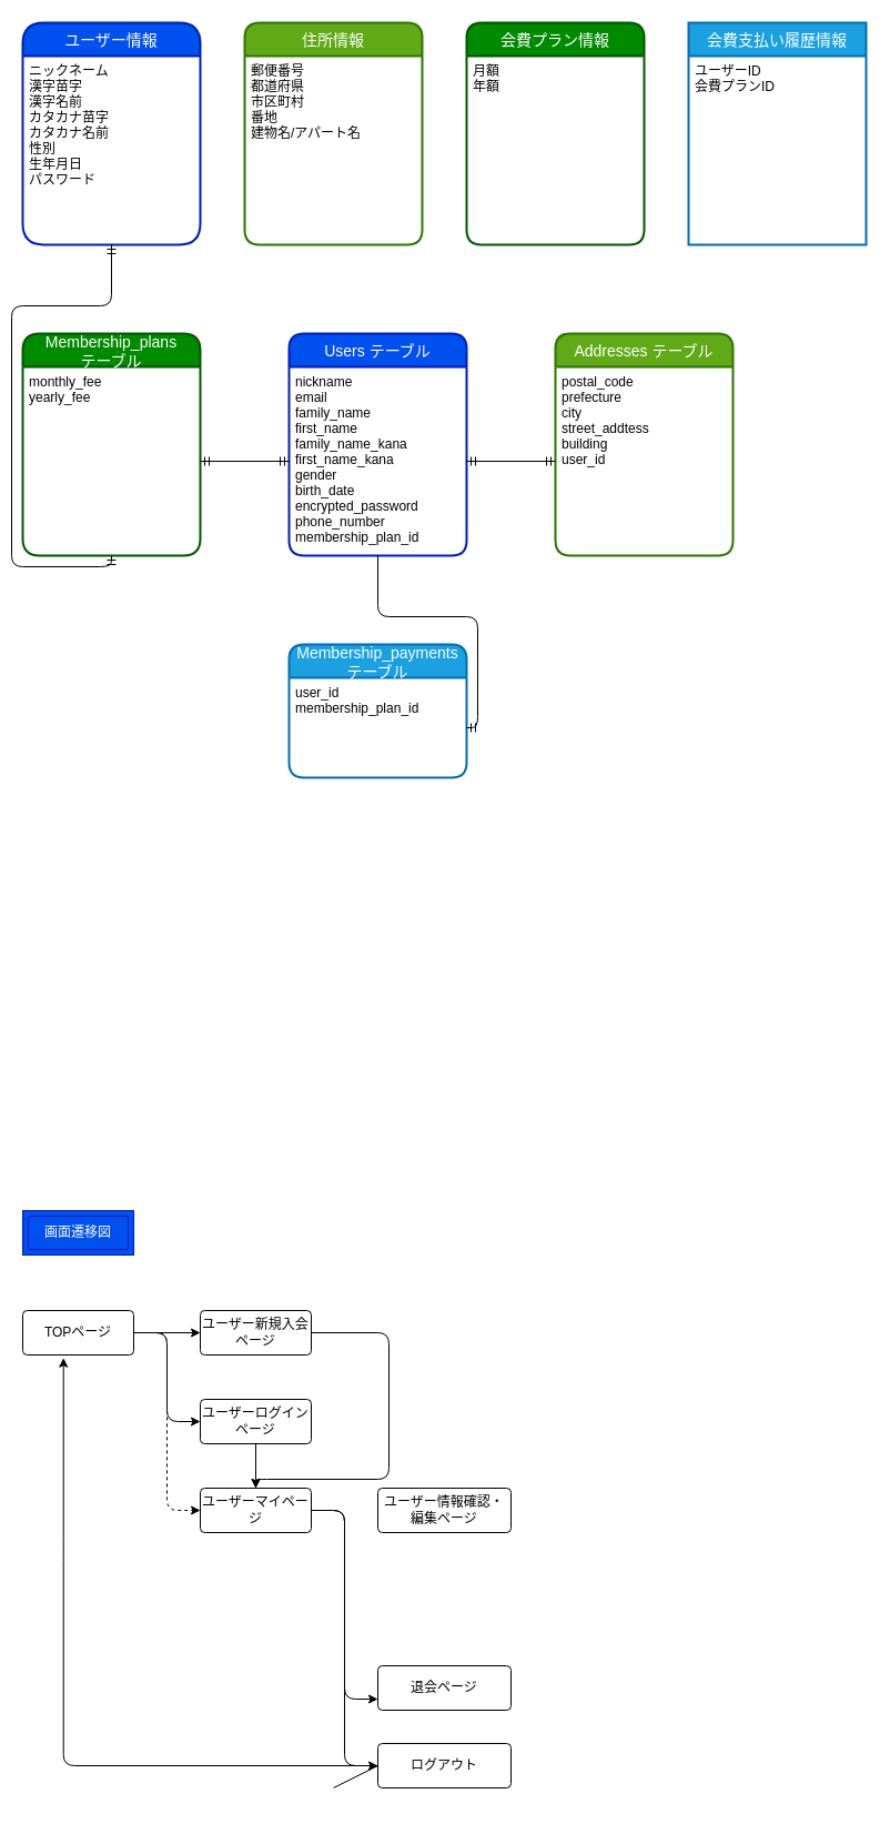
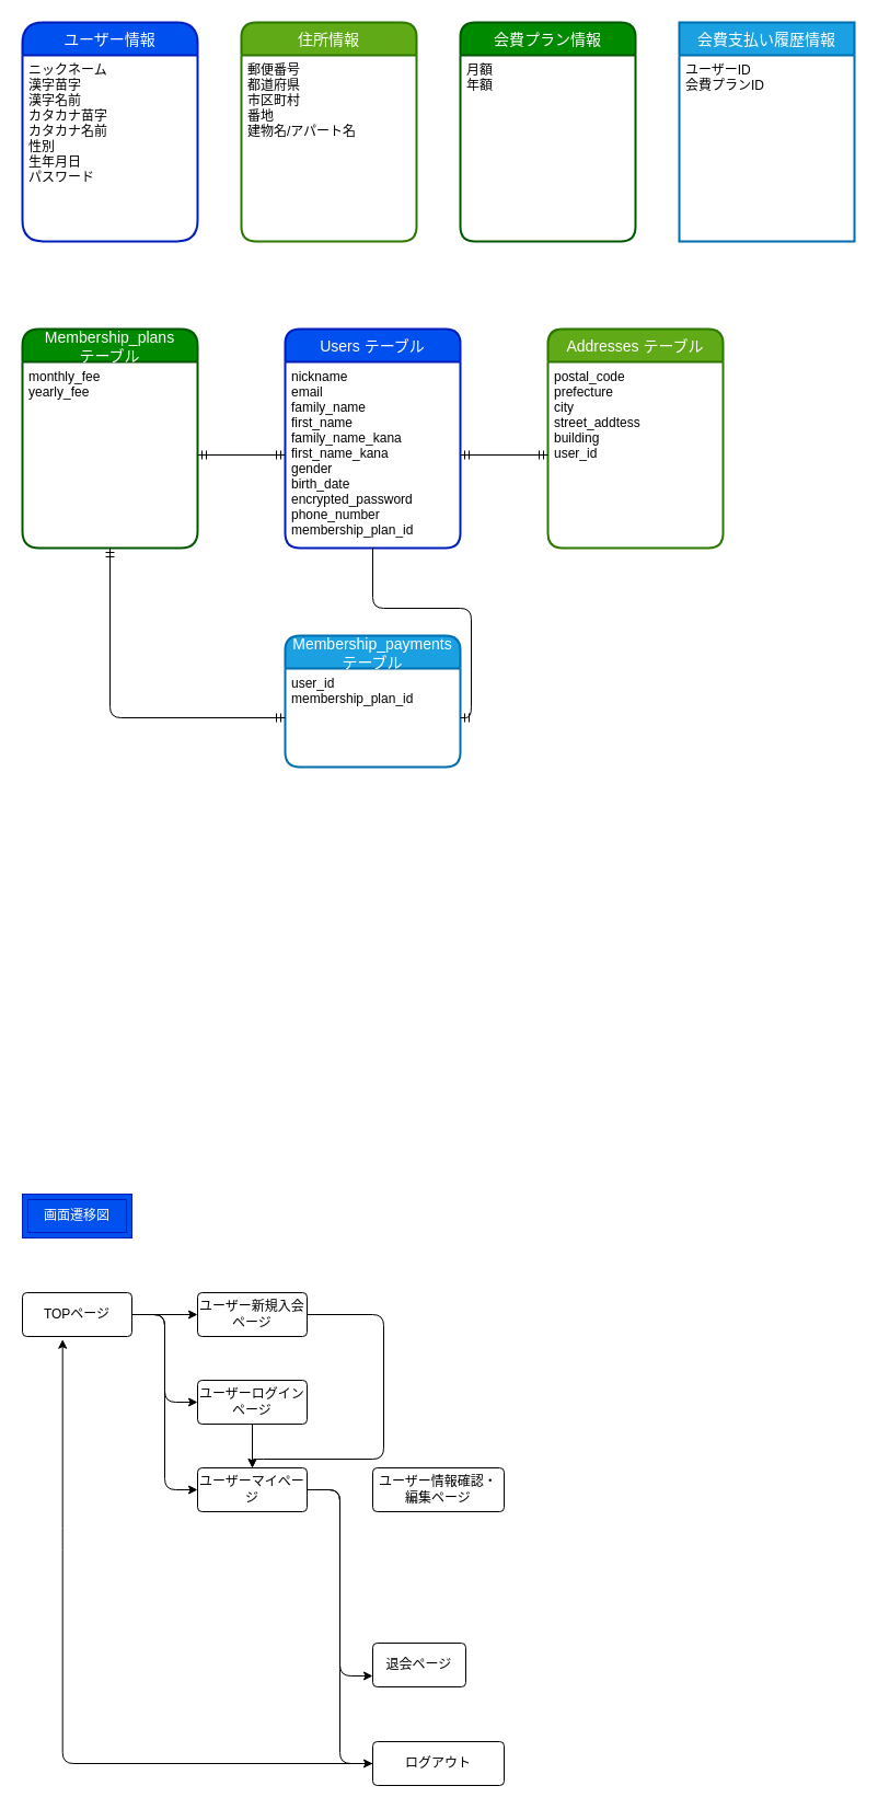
- <mxCell id="20" value="" style="edgeStyle=orthogonalEdgeStyle;fontSize=12;html=1;endArrow=ERmandOne;startArrow=ERmandOne;exitX=0.5;exitY=1;exitDx=0;exitDy=0;" edge="1" parent="1" source="15" target="5"><mxGeometry width="100" height="100" relative="1" as="geometry"><mxPoint x="120" y="730" as="sourcePoint" /><mxPoint x="220" y="630" as="targetPoint" /></mxGeometry></mxCell>
+ <mxCell id="20" value="" style="edgeStyle=orthogonalEdgeStyle;fontSize=12;html=1;endArrow=ERmandOne;startArrow=ERmandOne;entryX=0;entryY=0.5;entryDx=0;entryDy=0;exitX=0.5;exitY=1;exitDx=0;exitDy=0;" edge="1" parent="1" source="15" target="17"><mxGeometry width="100" height="100" relative="1" as="geometry"><mxPoint x="120" y="730" as="sourcePoint" /><mxPoint x="220" y="630" as="targetPoint" /></mxGeometry></mxCell>
- <mxCell id="23" style="edgeStyle=orthogonalEdgeStyle;html=1;exitX=1;exitY=0.5;exitDx=0;exitDy=0;entryX=0;entryY=0.5;entryDx=0;entryDy=0;dashed=1;" edge="1" parent="1" source="24" target="31"><mxGeometry relative="1" as="geometry" /></mxCell>
+ <mxCell id="23" style="edgeStyle=orthogonalEdgeStyle;html=1;exitX=1;exitY=0.5;exitDx=0;exitDy=0;entryX=0;entryY=0.5;entryDx=0;entryDy=0;" edge="1" parent="1" source="24" target="31"><mxGeometry relative="1" as="geometry" /></mxCell>
- <mxCell id="34" value="退会ページ" style="rounded=1;arcSize=10;whiteSpace=wrap;html=1;align=center;" vertex="1" parent="1"><mxGeometry x="340" y="1500" width="120" height="40" as="geometry" /></mxCell>
+ <mxCell id="34" value="退会ページ" style="rounded=1;arcSize=10;whiteSpace=wrap;html=1;align=center;" vertex="1" parent="1"><mxGeometry x="340" y="1500" width="85" height="40" as="geometry" /></mxCell>
- <mxCell id="36" value="ログアウト" style="rounded=1;arcSize=10;whiteSpace=wrap;html=1;align=center;" vertex="1" parent="1"><mxGeometry x="340" y="1570" width="120" height="40" as="geometry" /></mxCell>
+ <mxCell id="36" value="ログアウト" style="rounded=1;arcSize=10;whiteSpace=wrap;html=1;align=center;" vertex="1" parent="1"><mxGeometry x="340" y="1590" width="120" height="40" as="geometry" /></mxCell>
